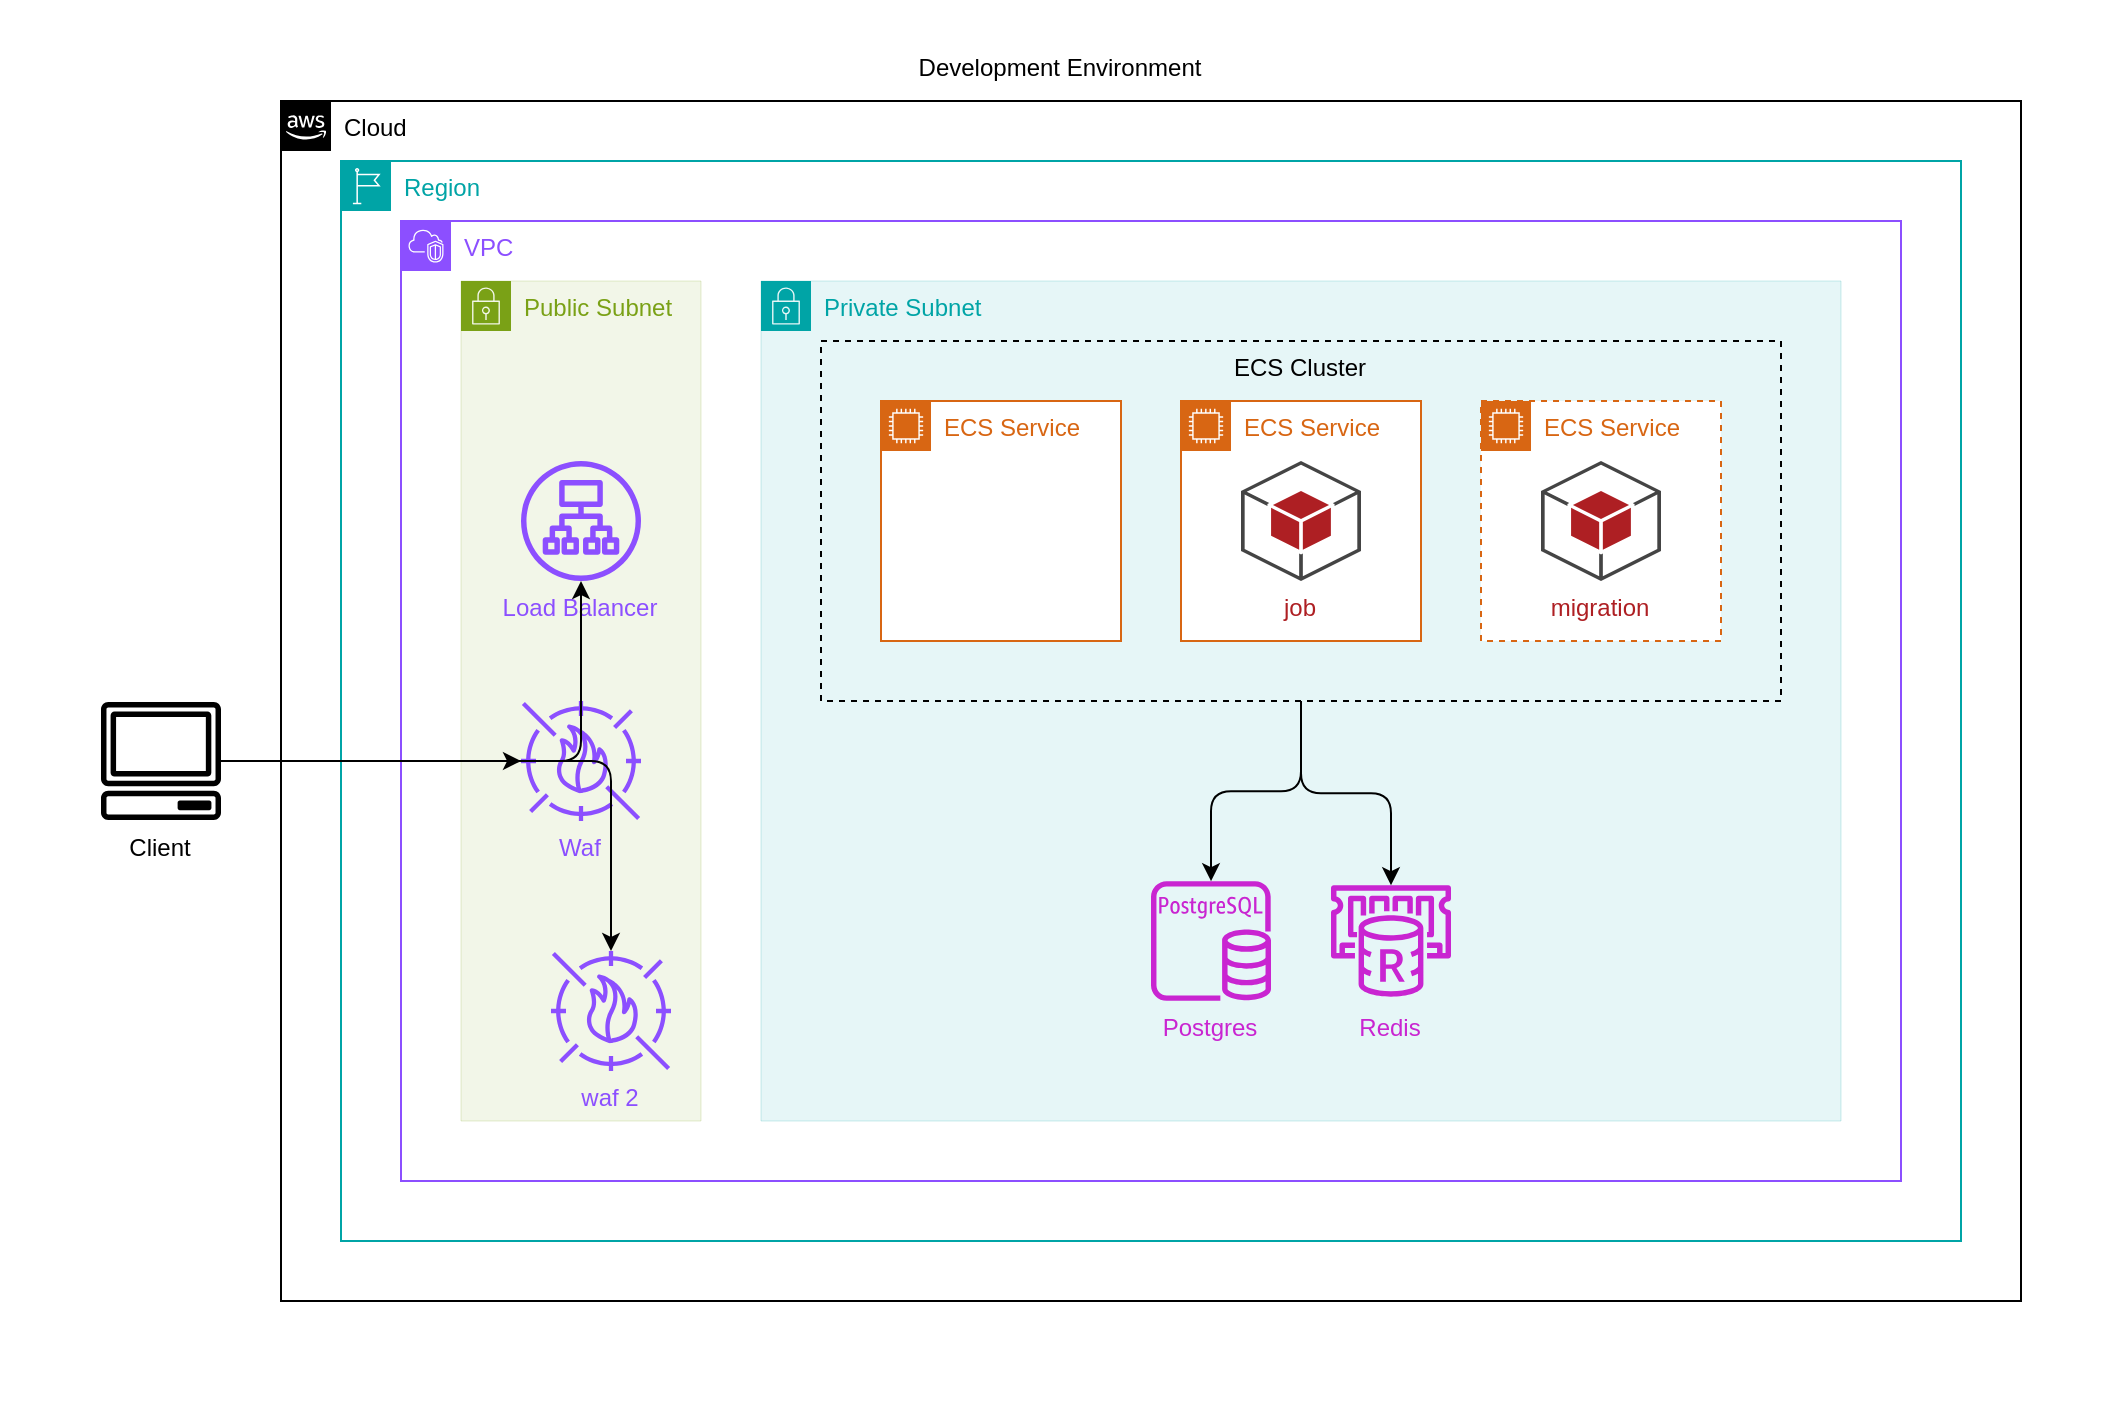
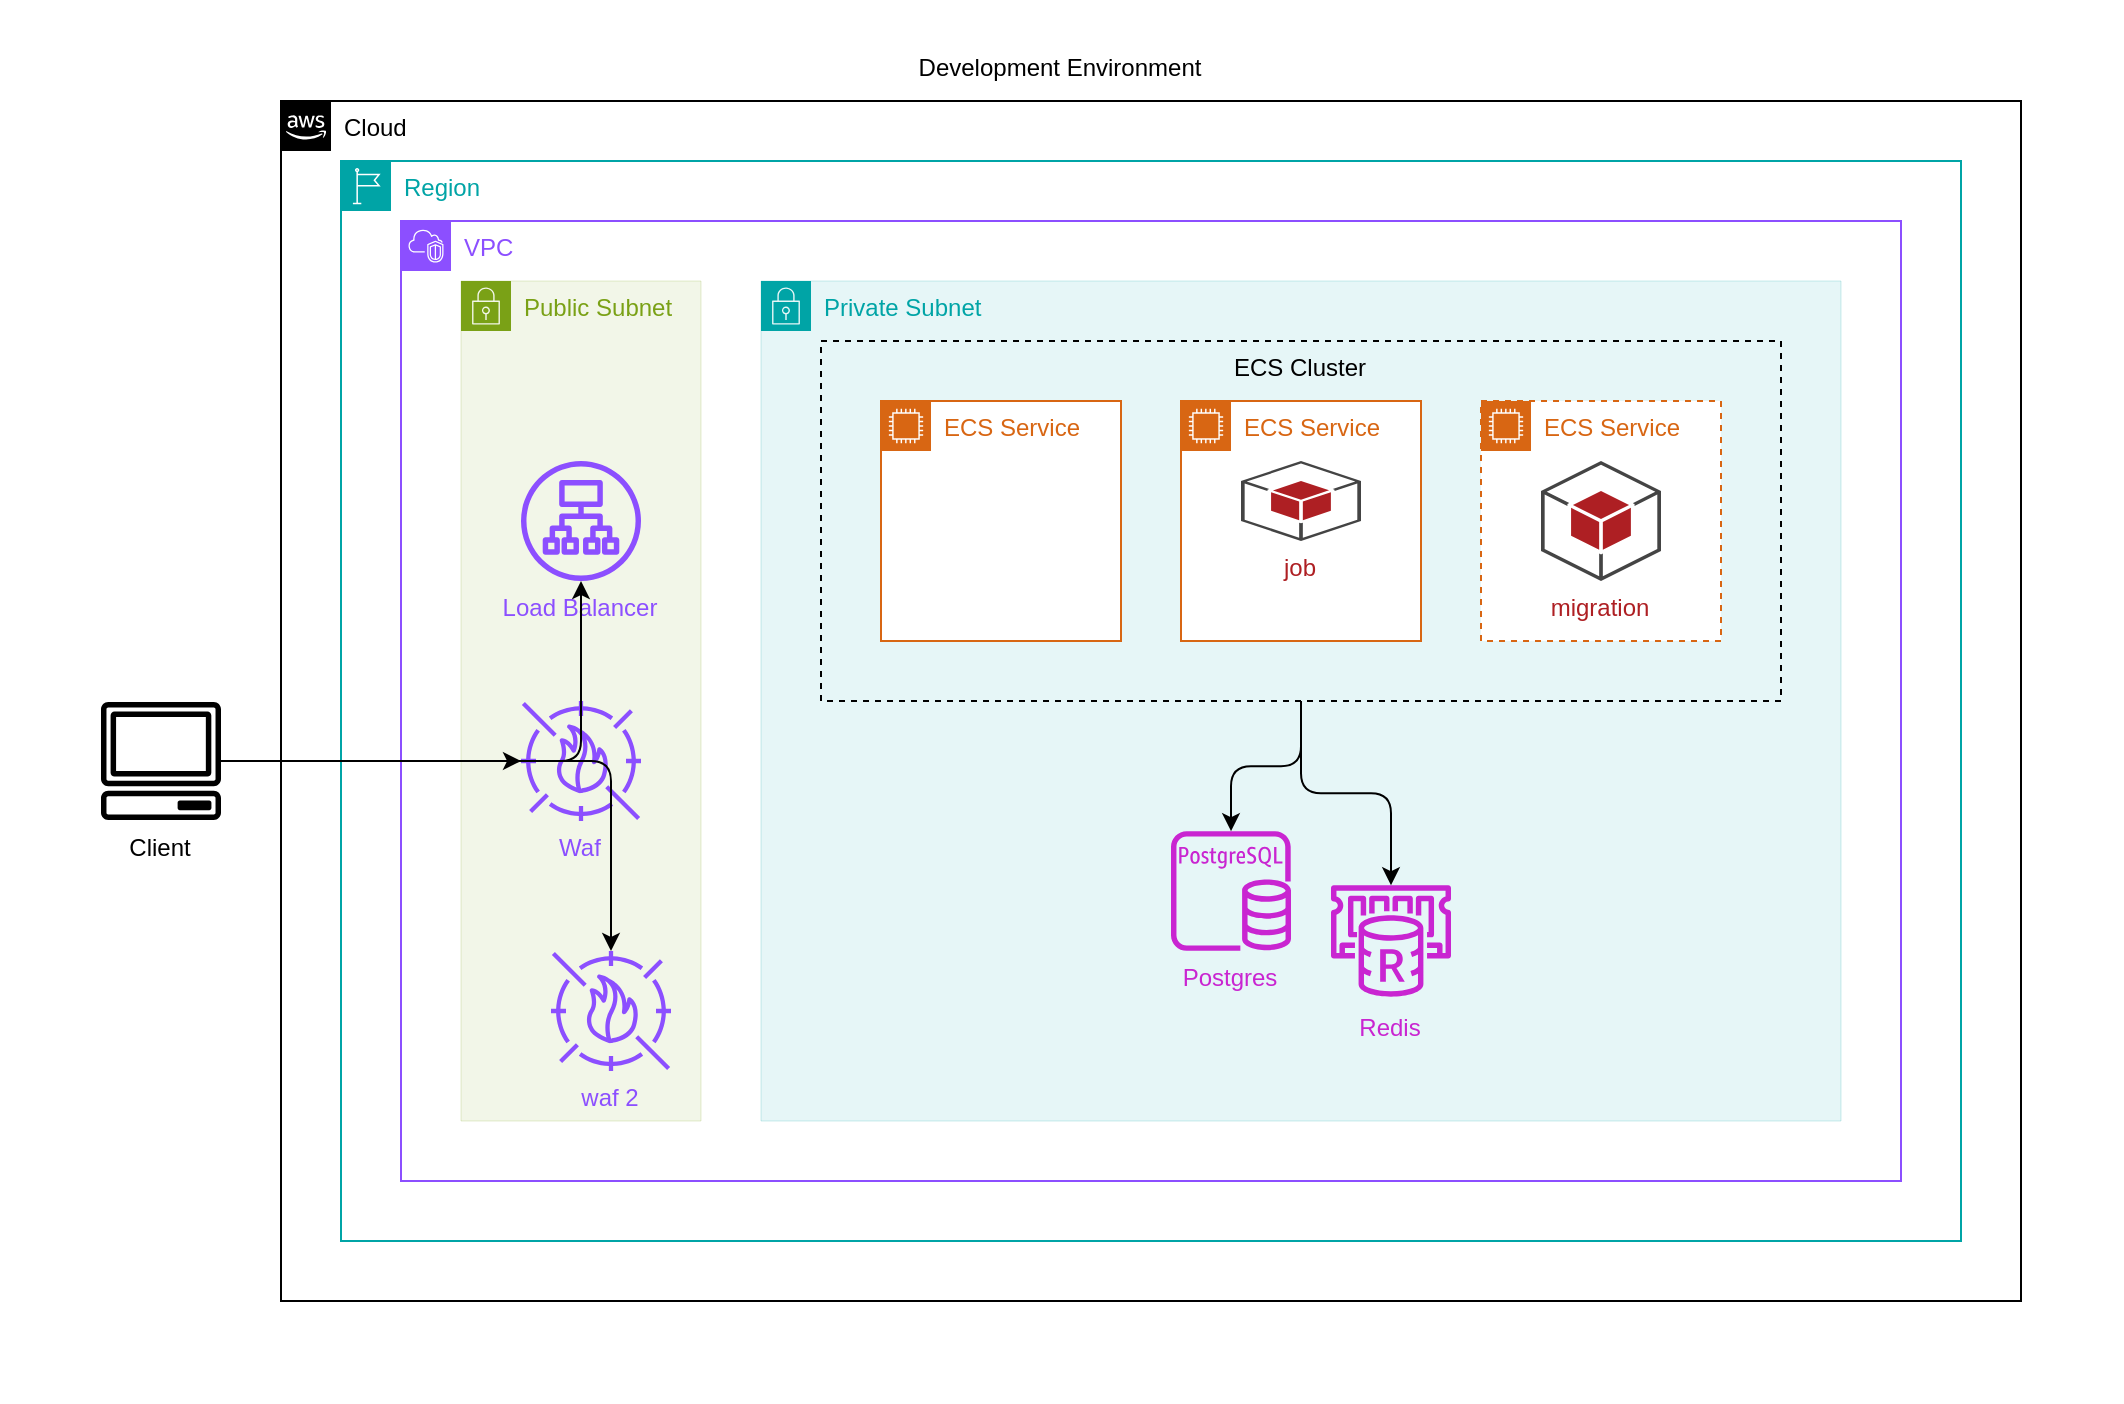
- <mxCell id="15" parent="14" value="job" vertex="1" style="shape=mxgraph.aws3.android;fillColor=#AE1F23;verticalLabelPosition=bottom;verticalAlign=top;align=center;aspect=fixed;strokeColor=#AE1F23;fontColor=#AE1F23"><mxGeometry width="60" height="60" x="30" y="30" as="geometry" /></mxCell>
+ <mxCell id="15" parent="14" value="job" vertex="1" style="shape=mxgraph.aws3.android;fillColor=#AE1F23;verticalLabelPosition=bottom;verticalAlign=top;align=center;aspect=fixed;strokeColor=#AE1F23;fontColor=#AE1F23"><mxGeometry x="30" y="30" width="60" height="40" as="geometry" /></mxCell>
- <mxCell id="19" parent="18" value="Postgres" vertex="1" style="shape=mxgraph.aws4.rds_postgresql_instance;fillColor=#C925D1;verticalLabelPosition=bottom;verticalAlign=top;align=center;aspect=fixed;strokeColor=#C925D1;fontColor=#C925D1"><mxGeometry width="60" height="60" x="165" y="30" as="geometry" /></mxCell>
+ <mxCell id="19" parent="18" value="Postgres" vertex="1" style="shape=mxgraph.aws4.rds_postgresql_instance;fillColor=#C925D1;verticalLabelPosition=bottom;verticalAlign=top;align=center;aspect=fixed;strokeColor=#C925D1;fontColor=#C925D1"><mxGeometry x="175" y="5" width="60" height="60" as="geometry" /></mxCell>
